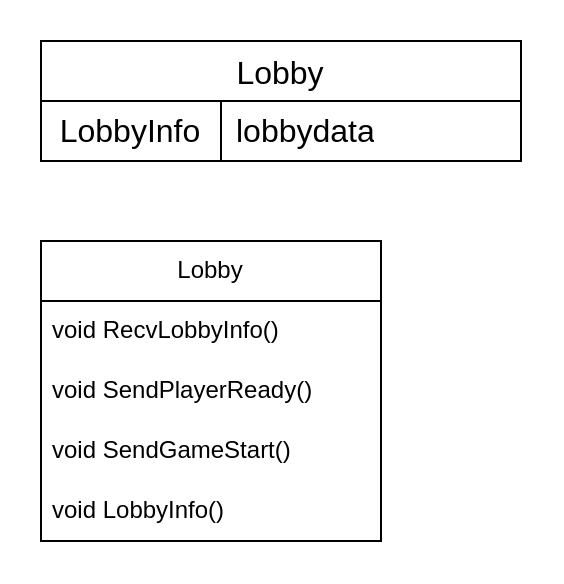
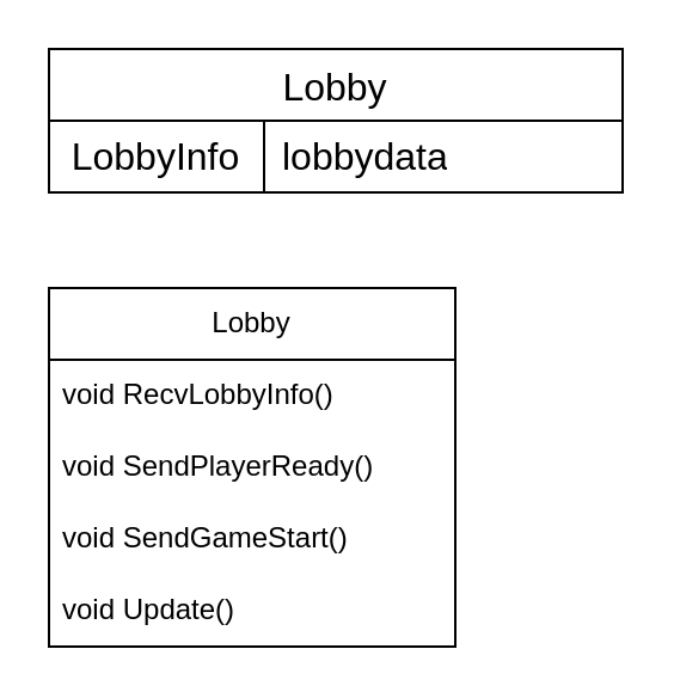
- <mxCell id="6" value="void LobbyInfo()" style="text;strokeColor=none;fillColor=none;align=left;verticalAlign=middle;spacingLeft=4;spacingRight=4;overflow=hidden;points=[[0,0.5],[1,0.5]];portConstraint=eastwest;rotatable=0;whiteSpace=wrap;html=1;" vertex="1" parent="2"><mxGeometry y="120" width="170" height="30" as="geometry" /></mxCell>
+ <mxCell id="6" value="void Update()" style="text;strokeColor=none;fillColor=none;align=left;verticalAlign=middle;spacingLeft=4;spacingRight=4;overflow=hidden;points=[[0,0.5],[1,0.5]];portConstraint=eastwest;rotatable=0;whiteSpace=wrap;html=1;" vertex="1" parent="2"><mxGeometry y="120" width="170" height="30" as="geometry" /></mxCell>
